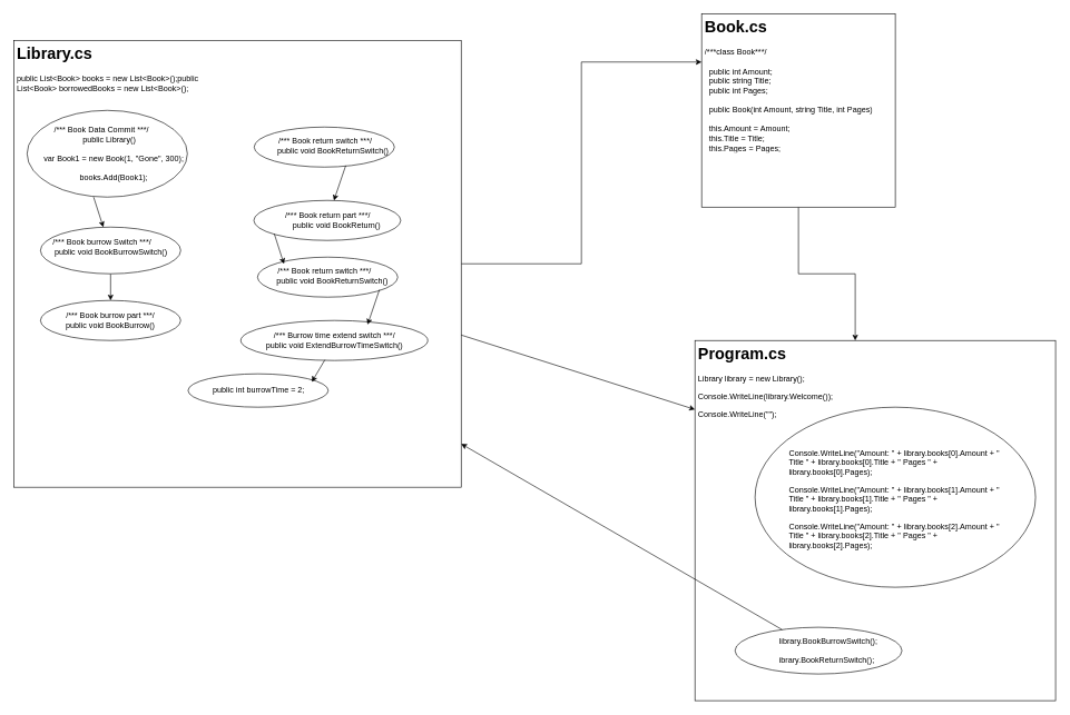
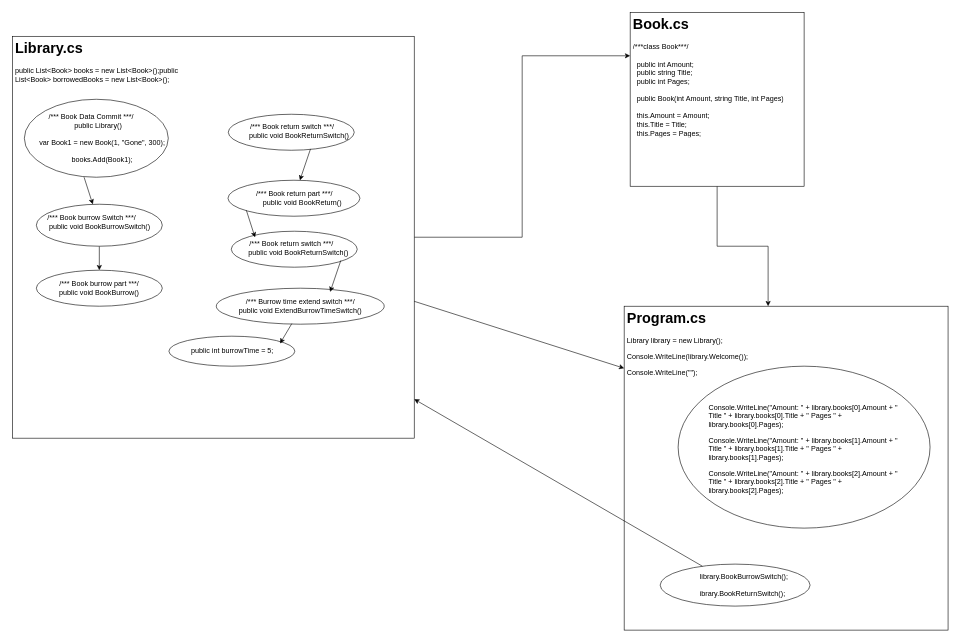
- <mxCell id="31" value="public int burrowTime = 2;" style="text;html=1;strokeColor=none;fillColor=none;align=center;verticalAlign=middle;whiteSpace=wrap;rounded=0;" vertex="1" parent="1"><mxGeometry x="312" y="565" width="150" height="40" as="geometry" /></mxCell>
+ <mxCell id="31" value="public int burrowTime = 5;" style="text;html=1;strokeColor=none;fillColor=none;align=center;verticalAlign=middle;whiteSpace=wrap;rounded=0;" vertex="1" parent="1"><mxGeometry x="312" y="565" width="150" height="40" as="geometry" /></mxCell>
